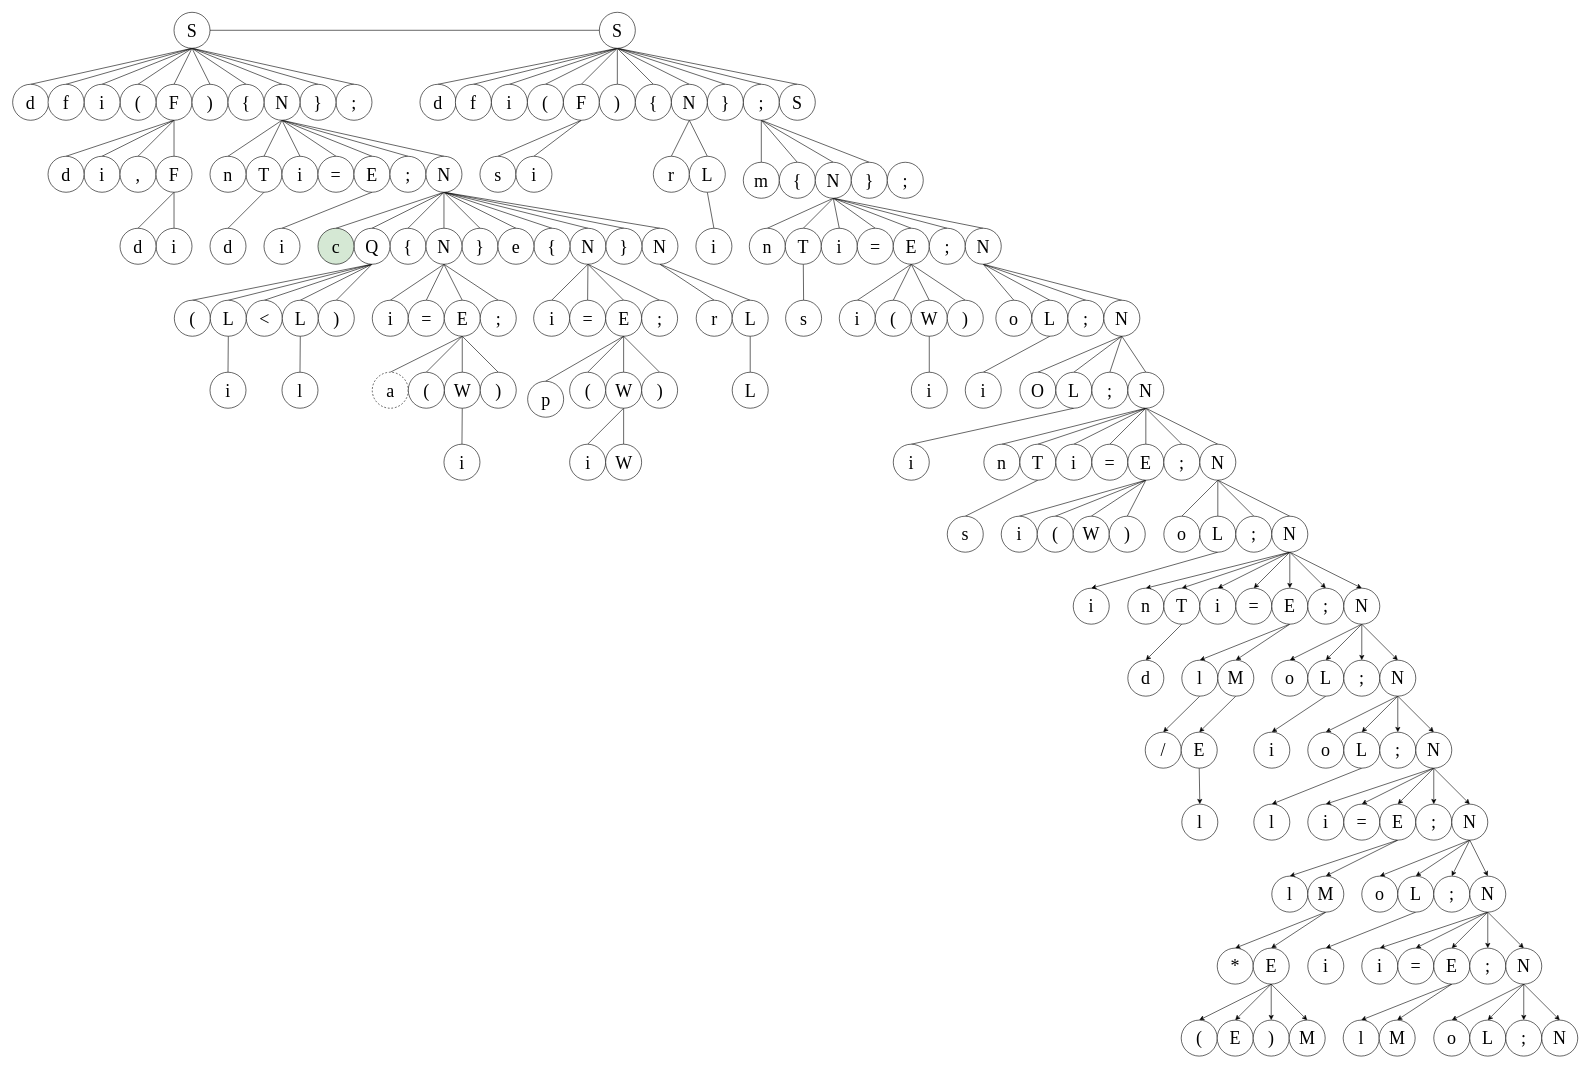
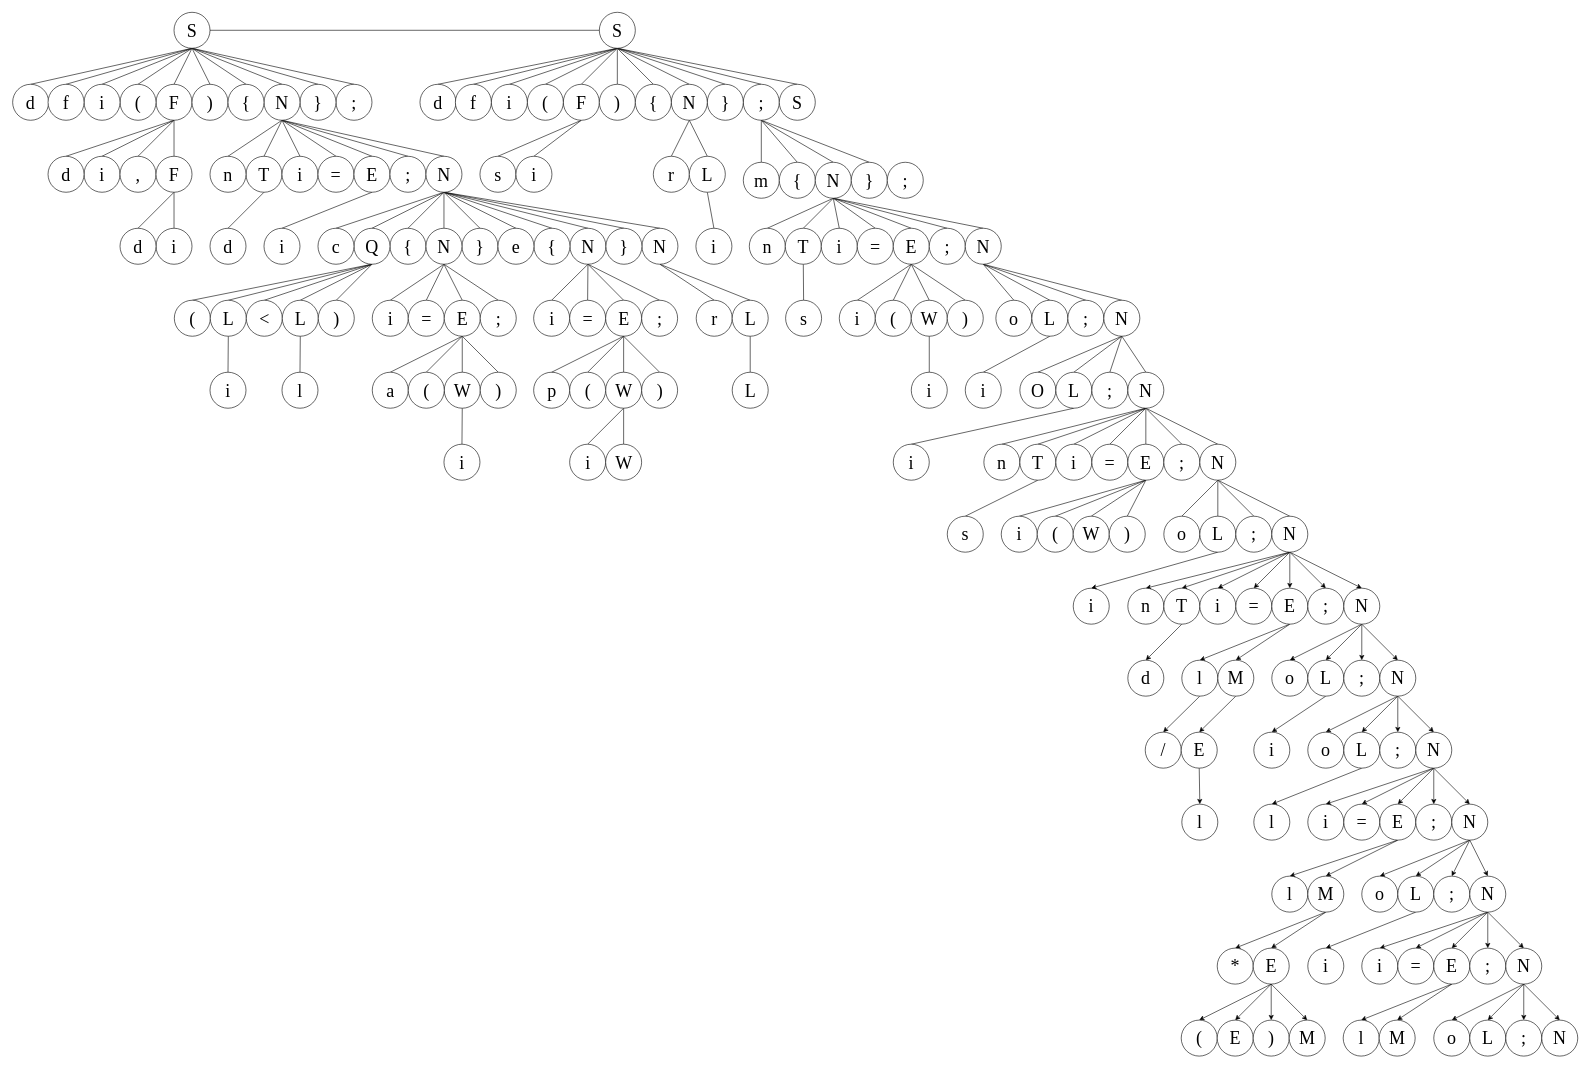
- <mxCell id="103" value="c" style="ellipse;whiteSpace=wrap;html=1;aspect=fixed;fontSize=30;fontFamily=Times New Roman;fillColor=#d5e8d4;" vertex="1" parent="1"><mxGeometry x="529" y="380" width="60" height="60" as="geometry" /></mxCell>
+ <mxCell id="103" value="c" style="ellipse;whiteSpace=wrap;html=1;aspect=fixed;fontSize=30;fontFamily=Times New Roman;" vertex="1" parent="1"><mxGeometry x="529" y="380" width="60" height="60" as="geometry" /></mxCell>
- <mxCell id="210" value="a" style="ellipse;whiteSpace=wrap;html=1;aspect=fixed;fontSize=30;fontFamily=Times New Roman;dashed=1;" vertex="1" parent="1"><mxGeometry x="619.5" y="620" width="60" height="60" as="geometry" /></mxCell>
+ <mxCell id="210" value="a" style="ellipse;whiteSpace=wrap;html=1;aspect=fixed;fontSize=30;fontFamily=Times New Roman;" vertex="1" parent="1"><mxGeometry x="619.5" y="620" width="60" height="60" as="geometry" /></mxCell>
- <mxCell id="215" value="p" style="ellipse;whiteSpace=wrap;html=1;aspect=fixed;fontSize=30;fontFamily=Times New Roman;" vertex="1" parent="1"><mxGeometry x="878.5" y="635" width="60" height="60" as="geometry" /></mxCell>
+ <mxCell id="215" value="p" style="ellipse;whiteSpace=wrap;html=1;aspect=fixed;fontSize=30;fontFamily=Times New Roman;" vertex="1" parent="1"><mxGeometry x="888.5" y="620" width="60" height="60" as="geometry" /></mxCell>
